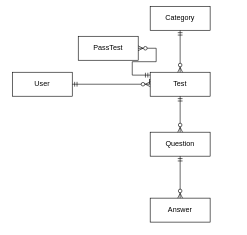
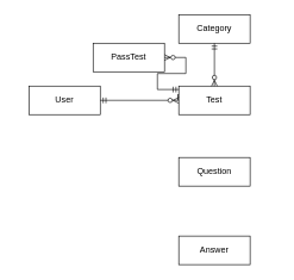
- <mxCell id="7" value="Category" style="whiteSpace=wrap;html=1;align=center;" parent="1" vertex="1"><mxGeometry x="250" y="10" width="100" height="40" as="geometry" /></mxCell>
+ <mxCell id="7" value="Category" style="whiteSpace=wrap;html=1;align=center;" parent="1" vertex="1"><mxGeometry x="250" y="20" width="100" height="40" as="geometry" /></mxCell>
- <mxCell id="12" value="User" style="whiteSpace=wrap;html=1;align=center;" parent="1" vertex="1"><mxGeometry x="20" y="120" width="100" height="40" as="geometry" /></mxCell>
+ <mxCell id="12" value="User" style="whiteSpace=wrap;html=1;align=center;" parent="1" vertex="1"><mxGeometry x="40" y="120" width="100" height="40" as="geometry" /></mxCell>
- <mxCell id="10" value="" style="fontSize=12;html=1;endArrow=ERzeroToMany;startArrow=ERmandOne;rounded=0;entryX=0.5;entryY=0;entryDx=0;entryDy=0;exitX=0.5;exitY=1;exitDx=0;exitDy=0;" parent="1" source="6" target="9" edge="1"><mxGeometry width="100" height="100" relative="1" as="geometry"><mxPoint x="250" y="100" as="sourcePoint" /><mxPoint x="360" y="110" as="targetPoint" /></mxGeometry></mxCell>
- <mxCell id="14" value="" style="fontSize=12;html=1;endArrow=ERzeroToMany;startArrow=ERmandOne;rounded=0;elbow=vertical;exitX=0.5;exitY=1;exitDx=0;exitDy=0;entryX=0.5;entryY=0;entryDx=0;entryDy=0;" parent="1" source="9" target="11" edge="1"><mxGeometry width="100" height="100" relative="1" as="geometry"><mxPoint x="210" y="430" as="sourcePoint" /><mxPoint x="310" y="330" as="targetPoint" /></mxGeometry></mxCell>
